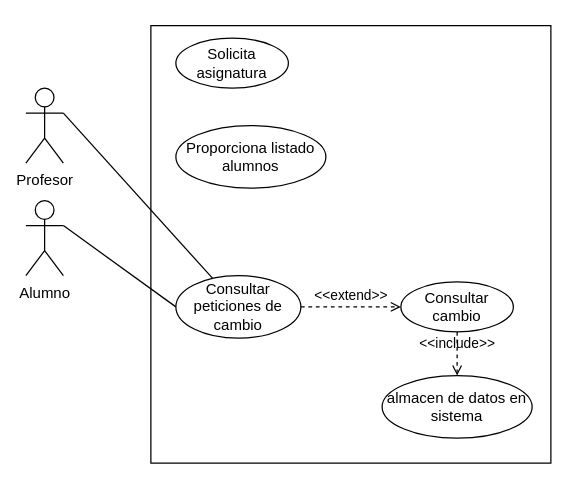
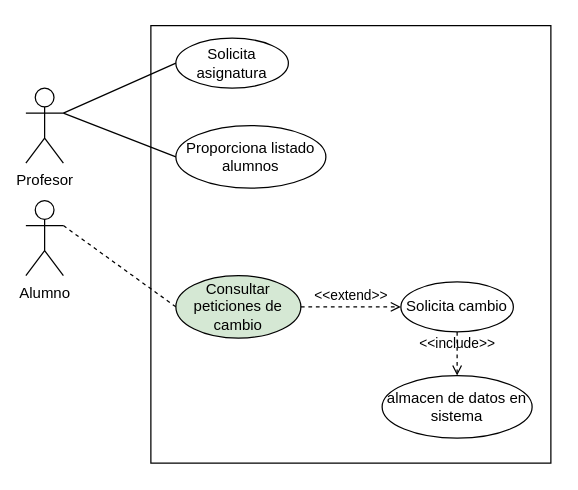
+ <mxCell id="9" value="" style="endArrow=none;html=1;rounded=0;exitX=1;exitY=0.333;exitDx=0;exitDy=0;exitPerimeter=0;entryX=0;entryY=0.5;entryDx=0;entryDy=0;" edge="1" parent="1" source="3" target="5"><mxGeometry width="50" height="50" relative="1" as="geometry"><mxPoint x="190" y="170" as="sourcePoint" /><mxPoint x="240" y="120" as="targetPoint" /></mxGeometry></mxCell>
- <mxCell id="10" value="" style="endArrow=none;html=1;rounded=0;exitX=1;exitY=0.333;exitDx=0;exitDy=0;exitPerimeter=0;" edge="1" parent="1" source="3" target="13"><mxGeometry width="50" height="50" relative="1" as="geometry"><mxPoint x="60" y="100" as="sourcePoint" /><mxPoint x="150" y="100" as="targetPoint" /></mxGeometry></mxCell>
+ <mxCell id="10" value="" style="endArrow=none;html=1;rounded=0;exitX=1;exitY=0.333;exitDx=0;exitDy=0;exitPerimeter=0;entryX=0;entryY=0.5;entryDx=0;entryDy=0;" edge="1" parent="1" source="3" target="6"><mxGeometry width="50" height="50" relative="1" as="geometry"><mxPoint x="60" y="100" as="sourcePoint" /><mxPoint x="150" y="100" as="targetPoint" /></mxGeometry></mxCell>
- <mxCell id="11" value="" style="endArrow=none;html=1;rounded=0;exitX=1;exitY=0.333;exitDx=0;exitDy=0;exitPerimeter=0;entryX=0;entryY=0.5;entryDx=0;entryDy=0;" edge="1" parent="1" source="4" target="13"><mxGeometry width="50" height="50" relative="1" as="geometry"><mxPoint x="60" y="100" as="sourcePoint" /><mxPoint x="150" y="155" as="targetPoint" /></mxGeometry></mxCell>
+ <mxCell id="11" value="" style="endArrow=none;html=1;rounded=0;exitX=1;exitY=0.333;exitDx=0;exitDy=0;exitPerimeter=0;entryX=0;entryY=0.5;entryDx=0;entryDy=0;dashed=1;" edge="1" parent="1" source="4" target="13"><mxGeometry width="50" height="50" relative="1" as="geometry"><mxPoint x="60" y="100" as="sourcePoint" /><mxPoint x="150" y="155" as="targetPoint" /></mxGeometry></mxCell>
- <mxCell id="13" value="Consultar peticiones de cambio" style="ellipse;whiteSpace=wrap;html=1;" vertex="1" parent="1"><mxGeometry x="140" y="220" width="100" height="50" as="geometry" /></mxCell>
+ <mxCell id="13" value="Consultar peticiones de cambio" style="ellipse;whiteSpace=wrap;html=1;fillColor=#d5e8d4;" vertex="1" parent="1"><mxGeometry x="140" y="220" width="100" height="50" as="geometry" /></mxCell>
- <mxCell id="7" value="Consultar cambio" style="ellipse;whiteSpace=wrap;html=1;" vertex="1" parent="1"><mxGeometry x="320" y="225" width="90" height="40" as="geometry" /></mxCell>
+ <mxCell id="7" value="Solicita cambio" style="ellipse;whiteSpace=wrap;html=1;" vertex="1" parent="1"><mxGeometry x="320" y="225" width="90" height="40" as="geometry" /></mxCell>
